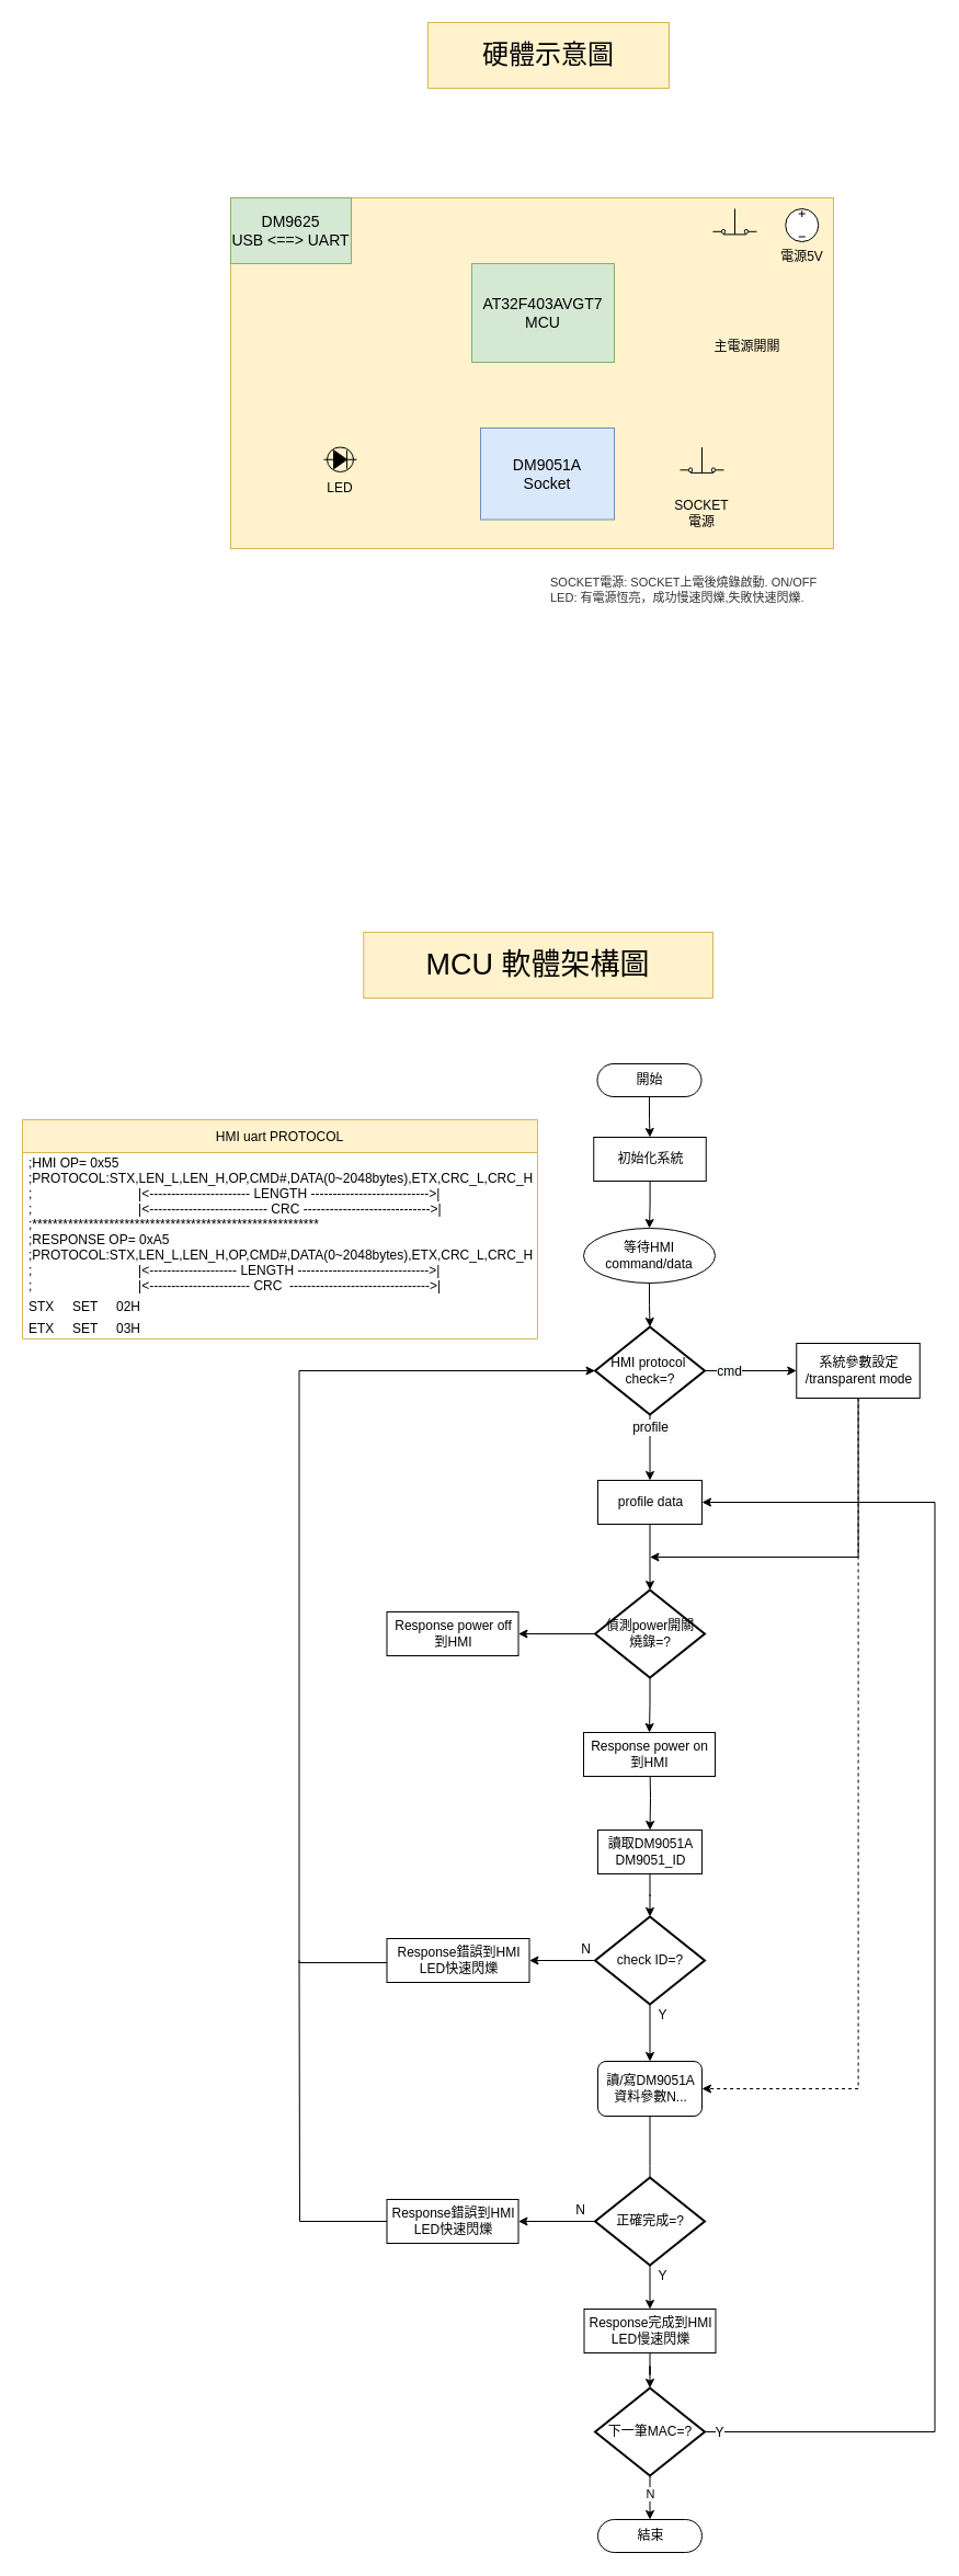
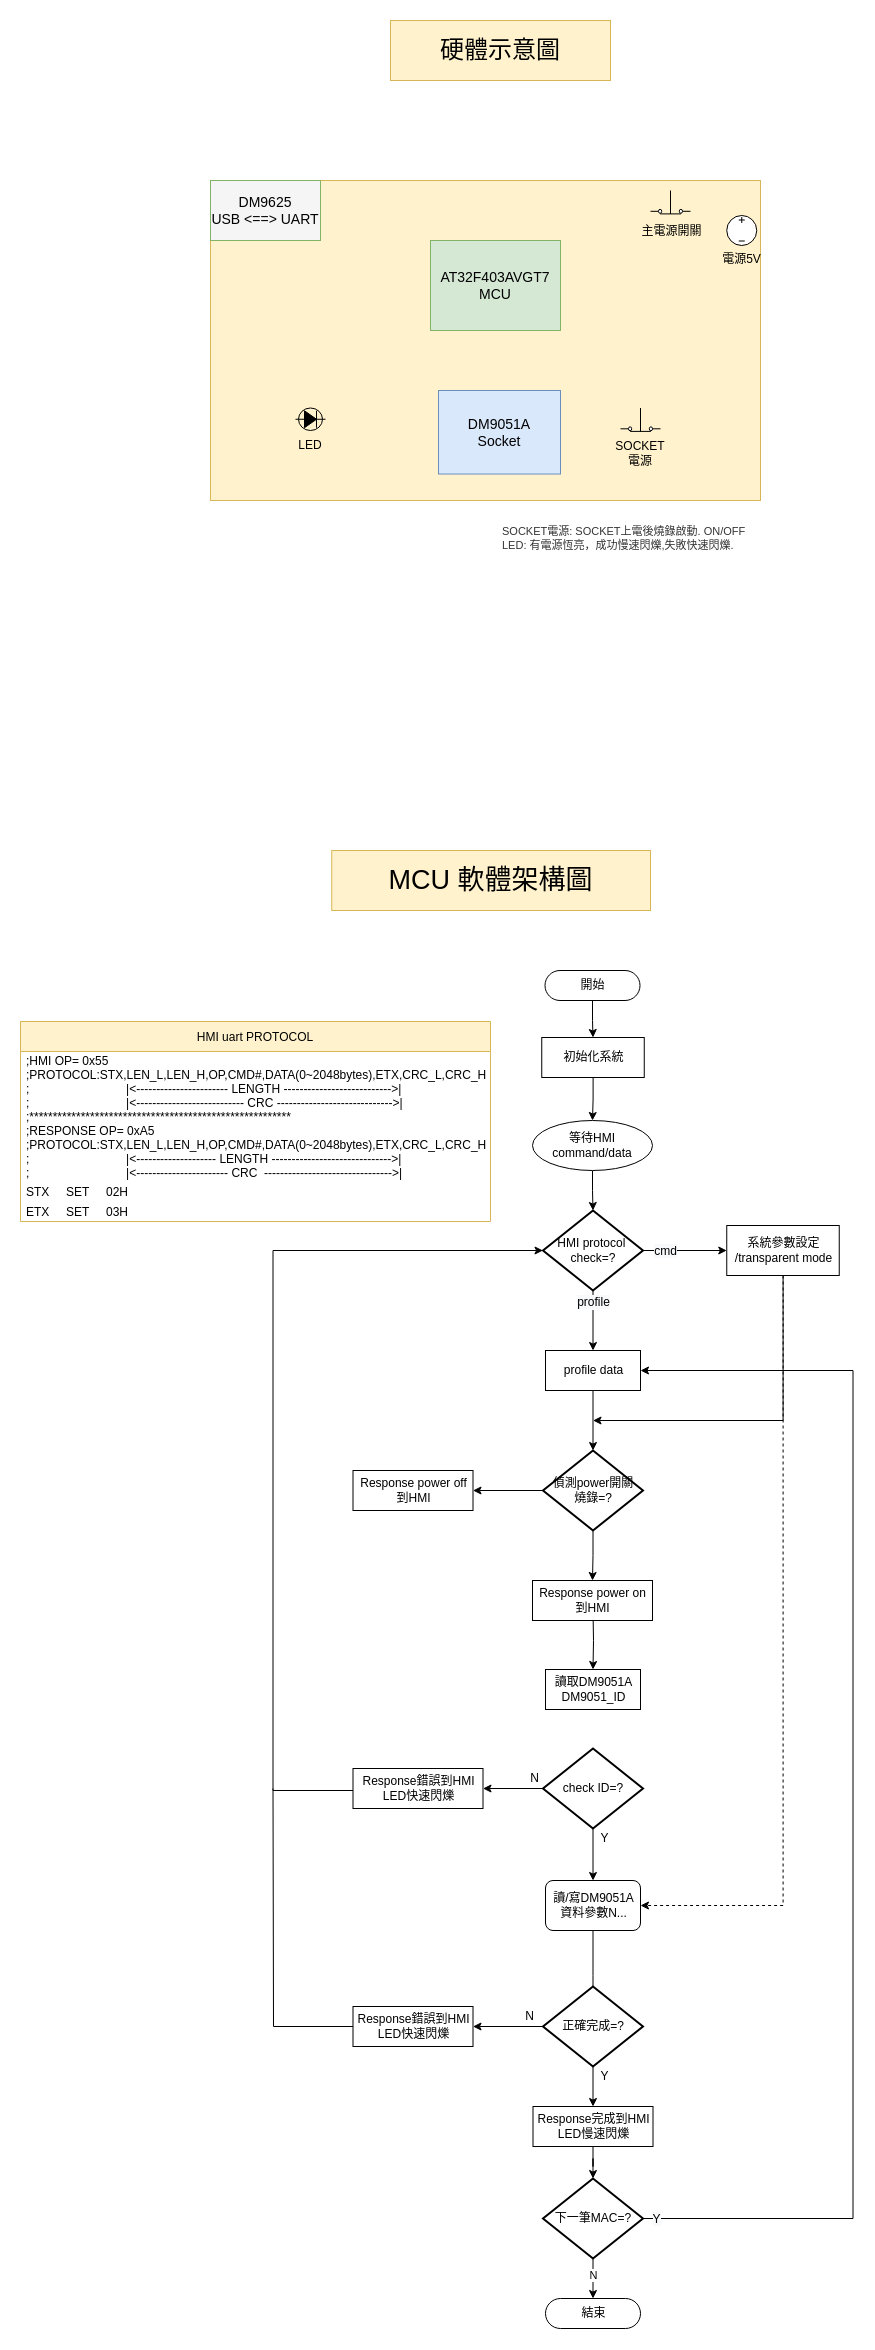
- <mxCell id="65" value="電源5V" style="pointerEvents=1;verticalLabelPosition=bottom;shadow=0;dashed=0;align=center;html=1;verticalAlign=top;shape=mxgraph.electrical.signal_sources.source;aspect=fixed;points=[[0.5,0,0],[1,0.5,0],[0.5,1,0],[0,0.5,0]];elSignalType=dc3;fontSize=12;" parent="1" vertex="1"><mxGeometry x="716.25" y="190" width="30" height="30" as="geometry" /></mxCell>
+ <mxCell id="65" value="電源5V" style="pointerEvents=1;verticalLabelPosition=bottom;shadow=0;dashed=0;align=center;html=1;verticalAlign=top;shape=mxgraph.electrical.signal_sources.source;aspect=fixed;points=[[0.5,0,0],[1,0.5,0],[0.5,1,0],[0,0.5,0]];elSignalType=dc3;fontSize=12;" parent="1" vertex="1"><mxGeometry x="726.25" y="215" width="30" height="30" as="geometry" /></mxCell>
- <mxCell id="9" value="DM9625&lt;br&gt;USB &amp;lt;==&amp;gt; UART" style="rounded=0;whiteSpace=wrap;html=1;fontSize=14;labelBackgroundColor=none;labelBorderColor=none;fillColor=#d5e8d4;strokeColor=#82b366;" parent="1" vertex="1"><mxGeometry x="210" y="180" width="110" height="60" as="geometry" /></mxCell>
+ <mxCell id="9" value="DM9625&lt;br&gt;USB &amp;lt;==&amp;gt; UART" style="rounded=0;whiteSpace=wrap;html=1;fontSize=14;labelBackgroundColor=none;labelBorderColor=none;fillColor=#f5f5f5;strokeColor=#82b366;" parent="1" vertex="1"><mxGeometry x="210" y="180" width="110" height="60" as="geometry" /></mxCell>
- <mxCell id="67" value="主電源開關" style="text;html=1;strokeColor=none;fillColor=none;align=center;verticalAlign=middle;whiteSpace=wrap;rounded=0;labelBackgroundColor=none;labelBorderColor=none;" parent="1" vertex="1"><mxGeometry x="650" y="301" width="62.5" height="30" as="geometry" /></mxCell>
+ <mxCell id="67" value="主電源開關" style="text;html=1;strokeColor=none;fillColor=none;align=center;verticalAlign=middle;whiteSpace=wrap;rounded=0;labelBackgroundColor=none;labelBorderColor=none;" parent="1" vertex="1"><mxGeometry x="640" y="216" width="62.5" height="30" as="geometry" /></mxCell>
- <mxCell id="6" value="SOCKET電源" style="text;html=1;strokeColor=none;fillColor=none;align=center;verticalAlign=middle;whiteSpace=wrap;rounded=0;labelBackgroundColor=none;labelBorderColor=none;" parent="1" vertex="1"><mxGeometry x="610" y="453" width="60" height="30" as="geometry" /></mxCell>
+ <mxCell id="6" value="SOCKET電源" style="text;html=1;strokeColor=none;fillColor=none;align=center;verticalAlign=middle;whiteSpace=wrap;rounded=0;labelBackgroundColor=none;labelBorderColor=none;" parent="1" vertex="1"><mxGeometry x="610" y="438" width="60" height="30" as="geometry" /></mxCell>
- <mxCell id="26" style="edgeStyle=orthogonalEdgeStyle;rounded=0;orthogonalLoop=1;jettySize=auto;html=1;entryX=0.5;entryY=0;entryDx=0;entryDy=0;entryPerimeter=0;fontSize=12;" parent="1" source="27" target="31" edge="1"><mxGeometry relative="1" as="geometry" /></mxCell>
